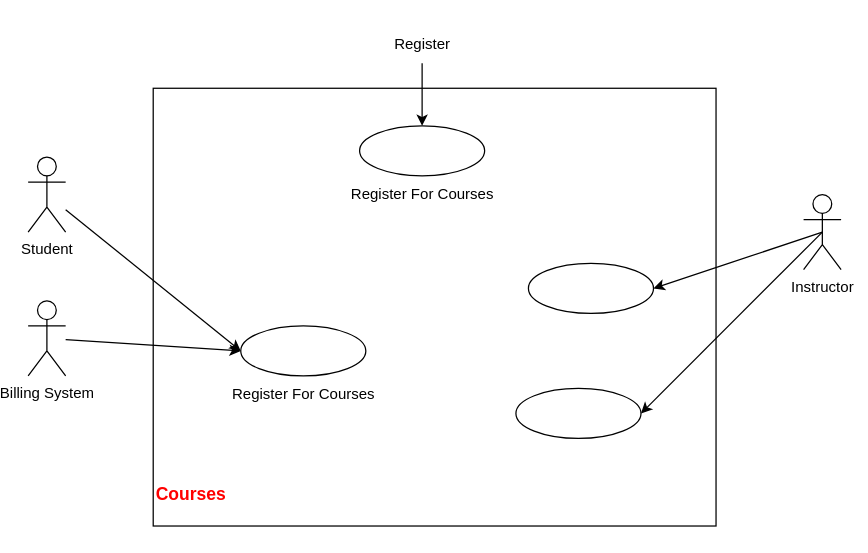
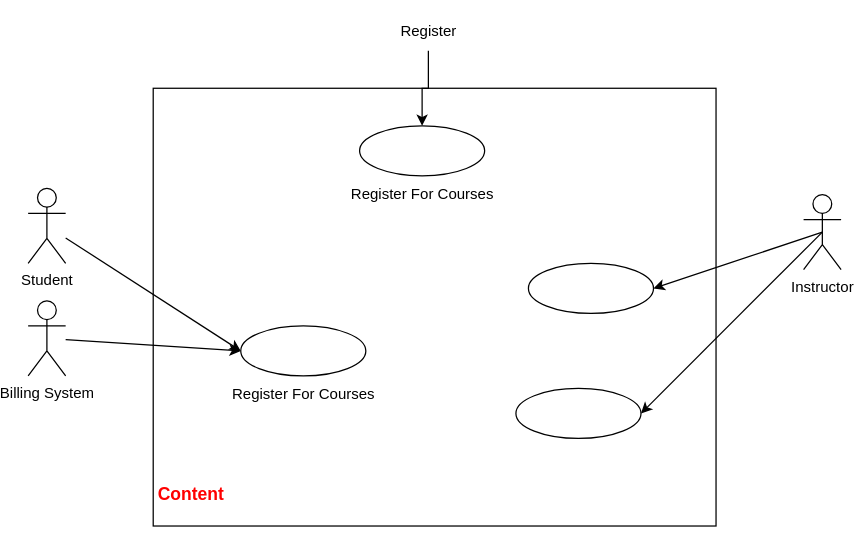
- <mxCell id="16" value="Register" style="text;html=1;align=center;verticalAlign=middle;resizable=0;points=[];autosize=1;strokeColor=none;fillColor=none;" vertex="1" parent="1"><mxGeometry x="300" y="20" width="70" height="30" as="geometry" /></mxCell>
+ <mxCell id="16" value="Register" style="text;html=1;align=center;verticalAlign=middle;resizable=0;points=[];autosize=1;strokeColor=none;fillColor=none;" vertex="1" parent="1"><mxGeometry x="305" y="10" width="70" height="30" as="geometry" /></mxCell>
- <mxCell id="4" value="&lt;div&gt;Student&lt;/div&gt;&lt;div&gt;&lt;br&gt;&lt;/div&gt;" style="shape=umlActor;verticalLabelPosition=bottom;verticalAlign=top;html=1;outlineConnect=0;" vertex="1" parent="1"><mxGeometry x="20" y="125" width="30" height="60" as="geometry" /></mxCell>
+ <mxCell id="4" value="&lt;div&gt;Student&lt;/div&gt;&lt;div&gt;&lt;br&gt;&lt;/div&gt;" style="shape=umlActor;verticalLabelPosition=bottom;verticalAlign=top;html=1;outlineConnect=0;" vertex="1" parent="1"><mxGeometry x="20" y="150" width="30" height="60" as="geometry" /></mxCell>
- <mxCell id="5" value="&lt;font style=&quot;font-size: 14px;&quot; color=&quot;#ff0000&quot;&gt;&lt;b&gt;Courses&lt;/b&gt;&lt;/font&gt;" style="text;html=1;align=center;verticalAlign=middle;resizable=0;points=[];autosize=1;strokeColor=none;fillColor=none;" vertex="1" parent="1"><mxGeometry x="110" y="380" width="80" height="30" as="geometry" /></mxCell>
+ <mxCell id="5" value="&lt;font style=&quot;font-size: 14px;&quot; color=&quot;#ff0000&quot;&gt;&lt;b&gt;Content&lt;/b&gt;&lt;/font&gt;" style="text;html=1;align=center;verticalAlign=middle;resizable=0;points=[];autosize=1;strokeColor=none;fillColor=none;" vertex="1" parent="1"><mxGeometry x="110" y="380" width="80" height="30" as="geometry" /></mxCell>
